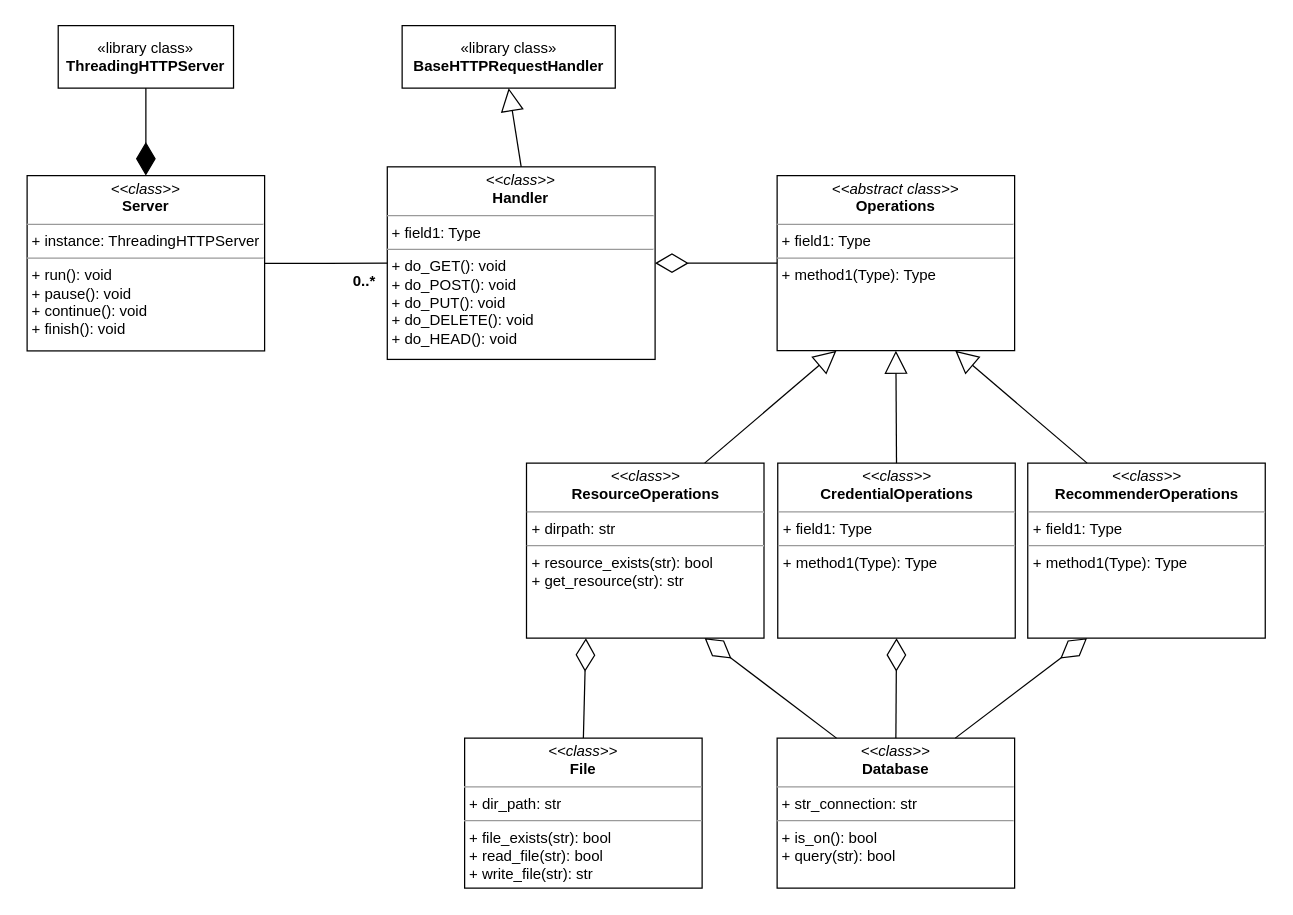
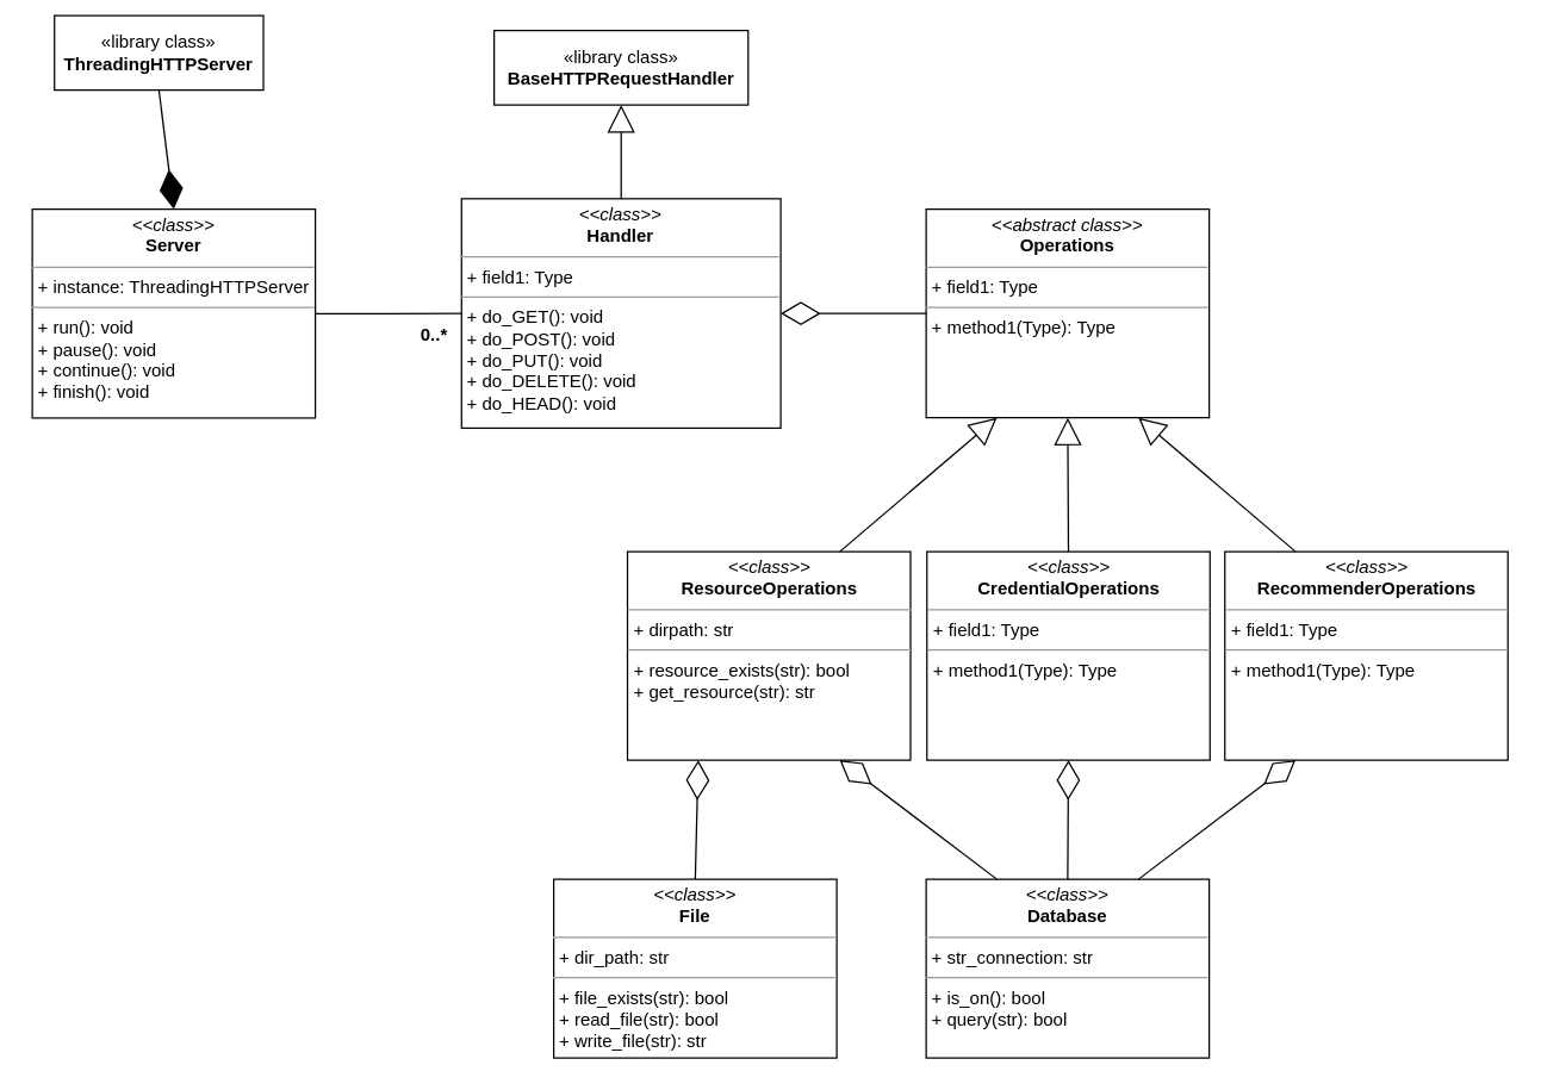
- <mxCell id="15" value="«library class»&lt;br&gt;&lt;b&gt;ThreadingHTTPServer&lt;/b&gt;" style="html=1;whiteSpace=wrap;" parent="1" vertex="1"><mxGeometry x="45.87" y="20" width="140.25" height="50" as="geometry" /></mxCell>
+ <mxCell id="15" value="«library class»&lt;br&gt;&lt;b&gt;ThreadingHTTPServer&lt;/b&gt;" style="html=1;whiteSpace=wrap;" parent="1" vertex="1"><mxGeometry x="35.87" y="10" width="140.25" height="50" as="geometry" /></mxCell>
- <mxCell id="13" value="«library class»&lt;br&gt;&lt;b&gt;BaseHTTPRequestHandler&lt;/b&gt;" style="html=1;whiteSpace=wrap;" parent="1" vertex="1"><mxGeometry x="321.01" y="20" width="170.5" height="50" as="geometry" /></mxCell>
+ <mxCell id="13" value="«library class»&lt;br&gt;&lt;b&gt;BaseHTTPRequestHandler&lt;/b&gt;" style="html=1;whiteSpace=wrap;" parent="1" vertex="1"><mxGeometry x="331.01" y="20" width="170.5" height="50" as="geometry" /></mxCell>
